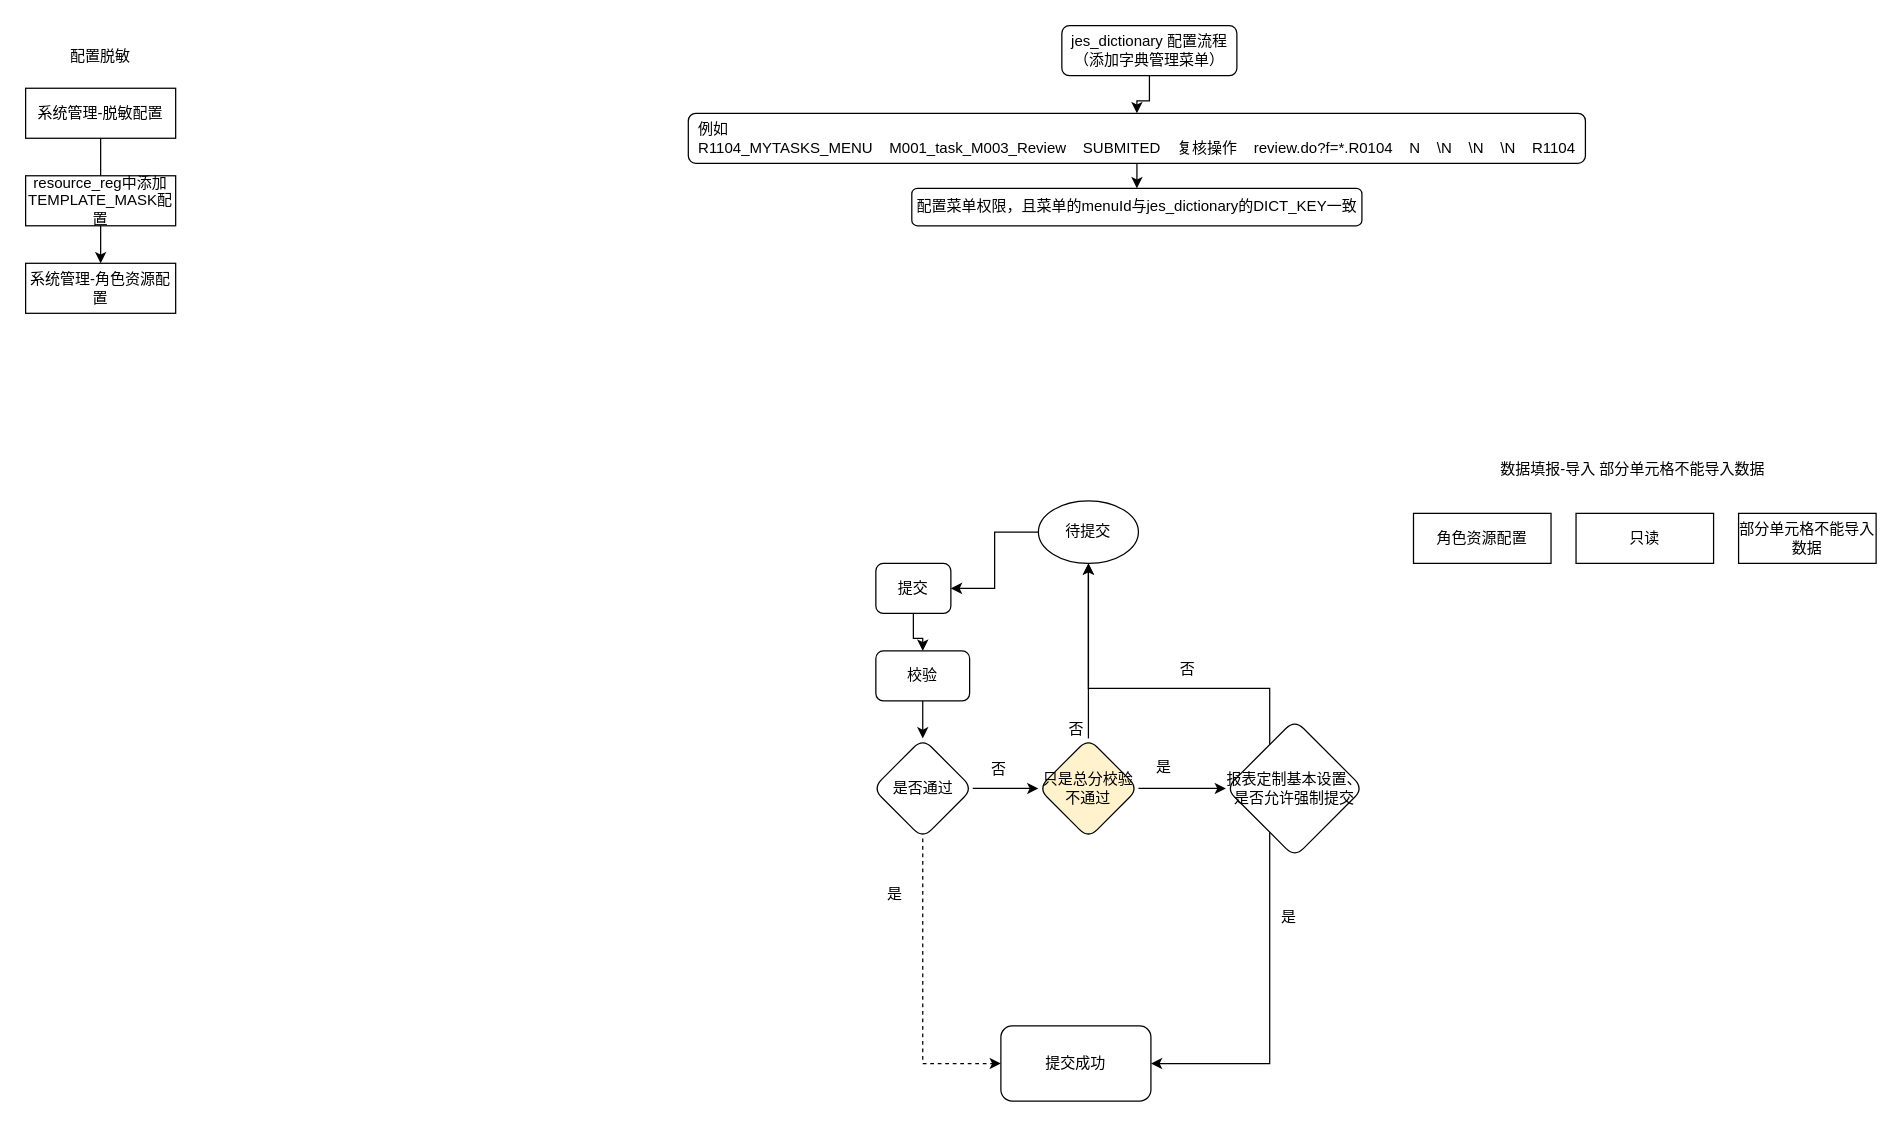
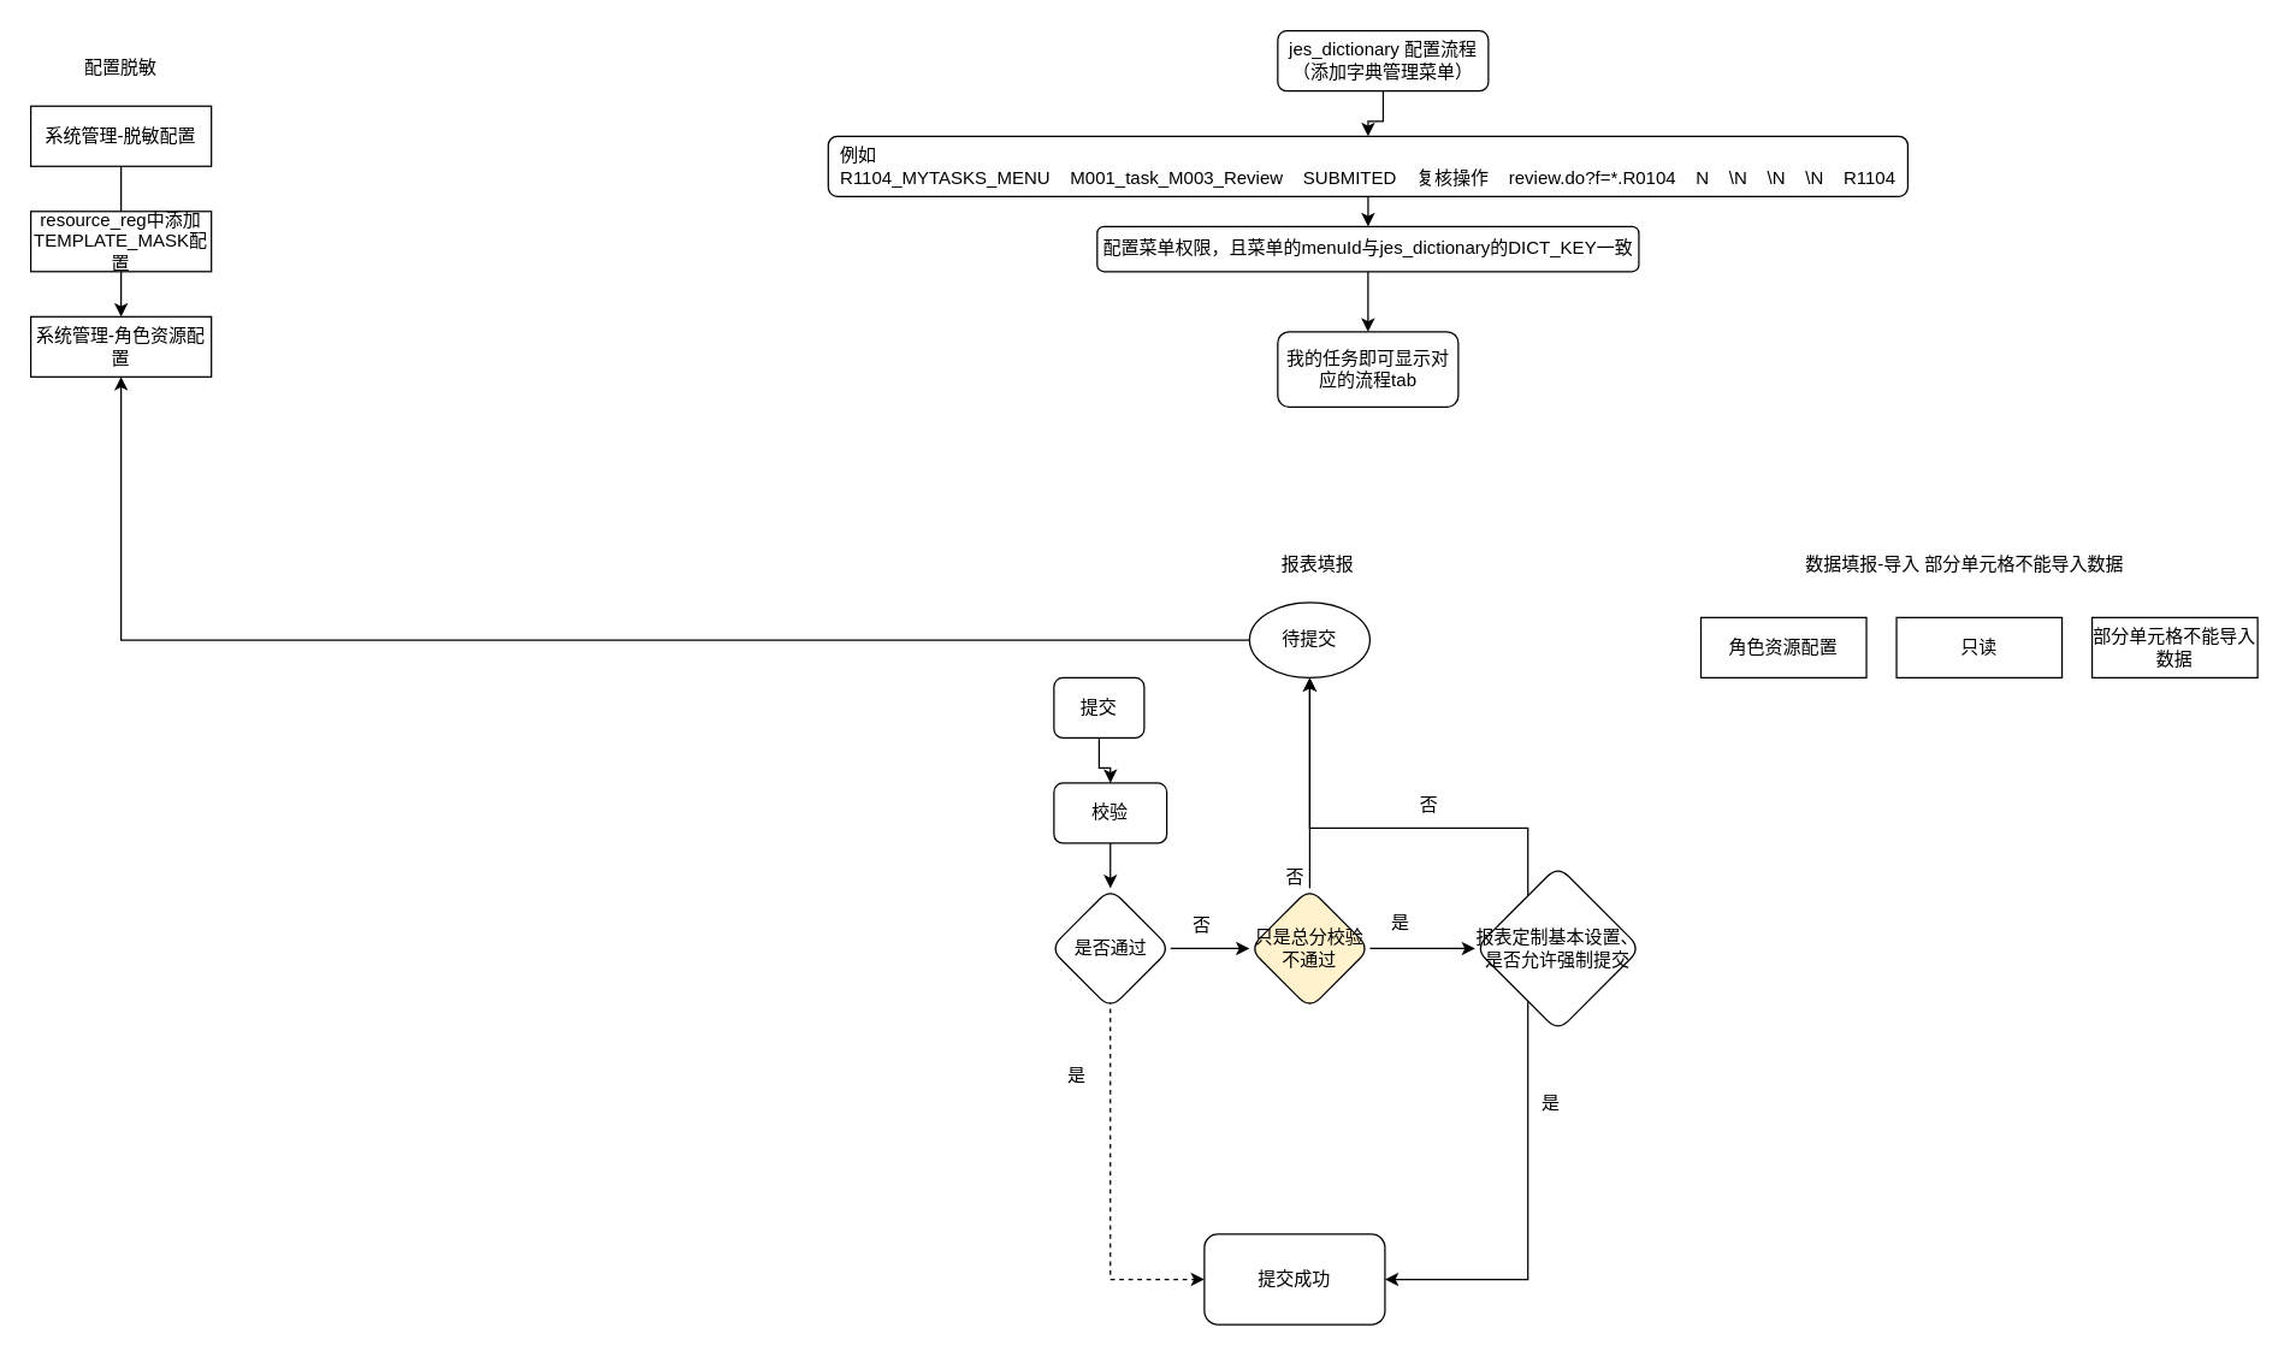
+ <mxCell id="6" value="" style="edgeStyle=orthogonalEdgeStyle;rounded=0;orthogonalLoop=1;jettySize=auto;html=1;" parent="1" source="7" target="8" edge="1"><mxGeometry relative="1" as="geometry" /></mxCell>
+ <mxCell id="8" value="我的任务即可显示对应的流程tab" style="whiteSpace=wrap;html=1;rounded=1;glass=0;strokeWidth=1;shadow=0;" parent="1" vertex="1"><mxGeometry x="848.75" y="220" width="120" height="50" as="geometry" /></mxCell>
+ <mxCell id="9" value="报表填报" style="text;html=1;align=center;verticalAlign=middle;resizable=0;points=[];autosize=1;strokeColor=none;fillColor=none;" parent="1" vertex="1"><mxGeometry x="840" y="360" width="70" height="30" as="geometry" /></mxCell>
- <mxCell id="27" style="edgeStyle=orthogonalEdgeStyle;rounded=0;orthogonalLoop=1;jettySize=auto;html=1;entryX=1;entryY=0.5;entryDx=0;entryDy=0;" parent="1" source="28" target="11" edge="1"><mxGeometry relative="1" as="geometry" /></mxCell>
+ <mxCell id="27" style="edgeStyle=orthogonalEdgeStyle;rounded=0;orthogonalLoop=1;jettySize=auto;html=1;" parent="1" source="28" target="41" edge="1"><mxGeometry relative="1" as="geometry" /></mxCell>
